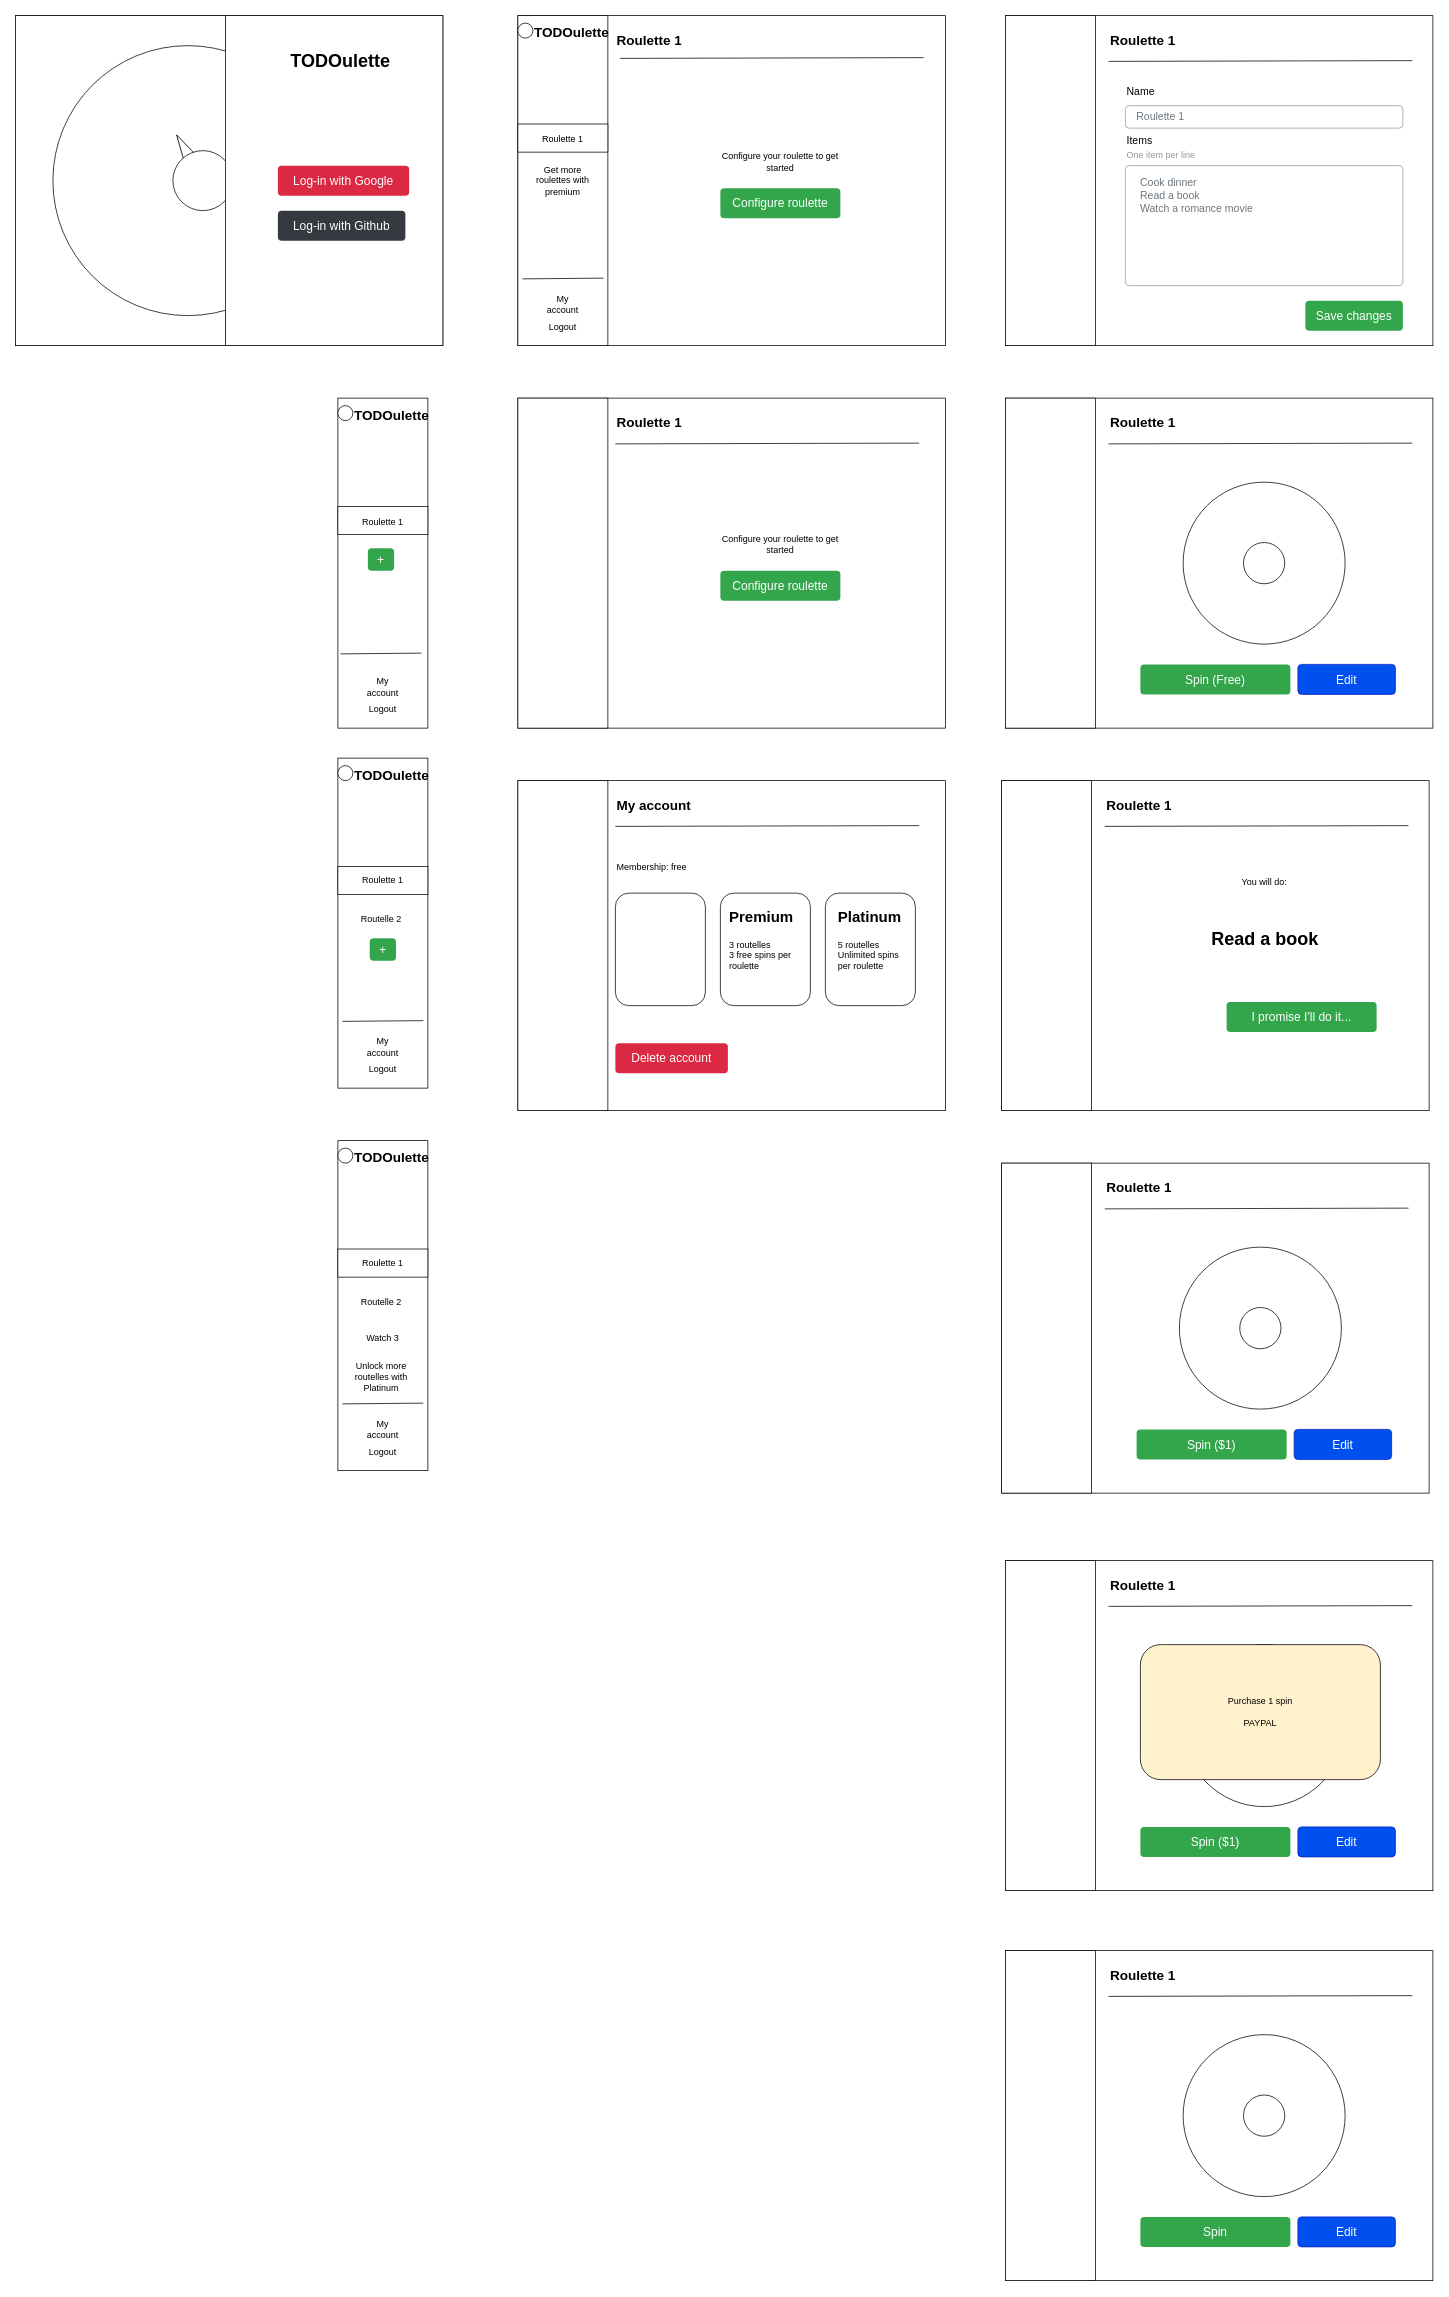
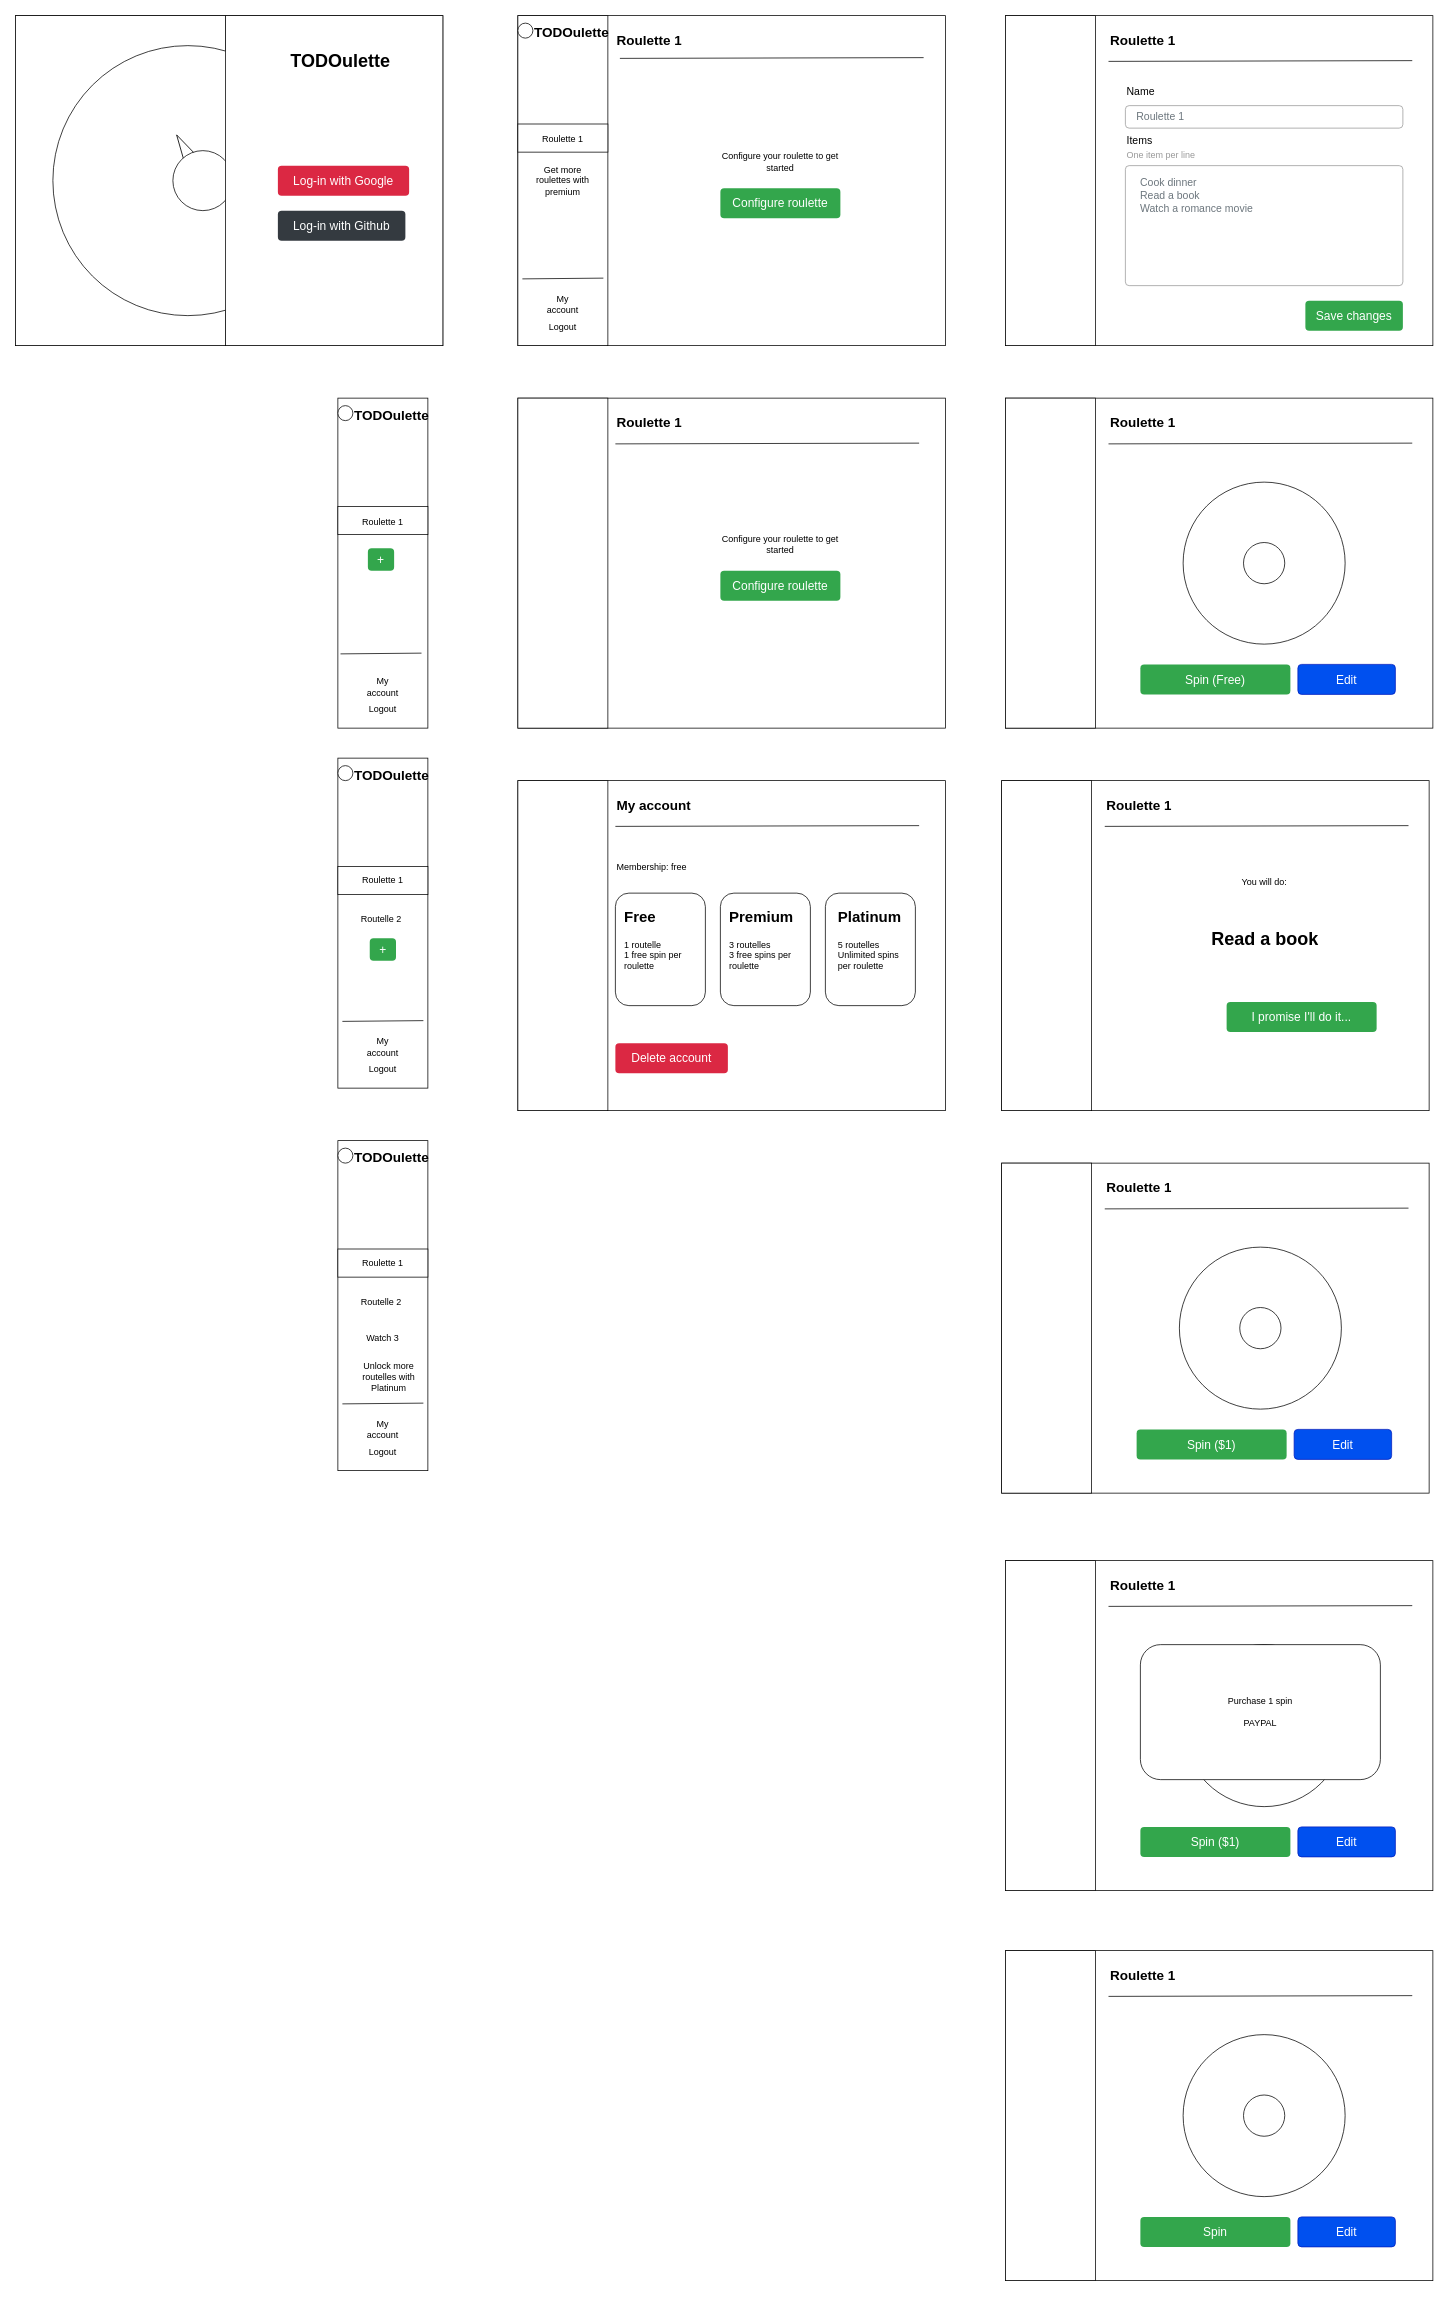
+ <mxCell id="101" value="&lt;h1 style=&quot;margin-top: 0px;&quot;&gt;&lt;font style=&quot;font-size: 20px;&quot;&gt;Free&lt;/font&gt;&lt;/h1&gt;&lt;div&gt;1 routelle&lt;/div&gt;&lt;div&gt;1 free spin per roulette&lt;/div&gt;" style="text;html=1;whiteSpace=wrap;overflow=hidden;rounded=0;" parent="1" vertex="1"><mxGeometry x="830" y="1200" width="90" height="120" as="geometry" /></mxCell>
- <mxCell id="97" value="Unlock more routelles with Platinum" style="text;html=1;align=center;verticalAlign=middle;whiteSpace=wrap;rounded=0;" parent="1" vertex="1"><mxGeometry x="466.5" y="1820" width="82" height="30" as="geometry" /></mxCell>
+ <mxCell id="97" value="Unlock more routelles with Platinum" style="text;html=1;align=center;verticalAlign=middle;whiteSpace=wrap;rounded=0;" parent="1" vertex="1"><mxGeometry x="476.5" y="1820" width="82" height="30" as="geometry" /></mxCell>
- <mxCell id="112" value="Purchase 1 spin&lt;div&gt;&lt;br&gt;&lt;/div&gt;&lt;div&gt;PAYPAL&lt;/div&gt;" style="rounded=1;whiteSpace=wrap;html=1;fillColor=#fff2cc;" parent="1" vertex="1"><mxGeometry x="1520" y="2192" width="320" height="180" as="geometry" /></mxCell>
+ <mxCell id="112" value="Purchase 1 spin&lt;div&gt;&lt;br&gt;&lt;/div&gt;&lt;div&gt;PAYPAL&lt;/div&gt;" style="rounded=1;whiteSpace=wrap;html=1;" parent="1" vertex="1"><mxGeometry x="1520" y="2192" width="320" height="180" as="geometry" /></mxCell>
